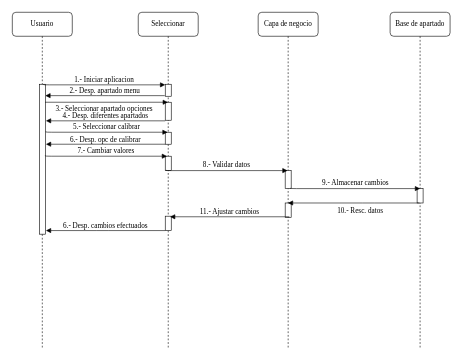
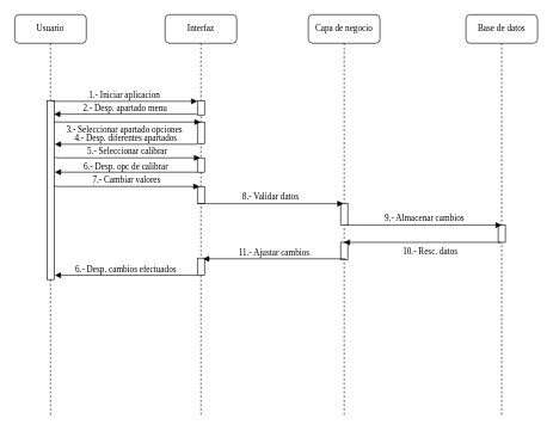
- <mxCell id="2" value="Seleccionar" style="shape=umlLifeline;perimeter=lifelinePerimeter;whiteSpace=wrap;html=1;container=1;collapsible=0;recursiveResize=0;outlineConnect=0;rounded=1;shadow=0;comic=0;labelBackgroundColor=none;strokeWidth=1;fontFamily=Verdana;fontSize=12;align=center;" vertex="1" parent="1"><mxGeometry x="230" y="20" width="100" height="560" as="geometry" /></mxCell>
+ <mxCell id="2" value="Interfaz" style="shape=umlLifeline;perimeter=lifelinePerimeter;whiteSpace=wrap;html=1;container=1;collapsible=0;recursiveResize=0;outlineConnect=0;rounded=1;shadow=0;comic=0;labelBackgroundColor=none;strokeWidth=1;fontFamily=Verdana;fontSize=12;align=center;" vertex="1" parent="1"><mxGeometry x="230" y="20" width="100" height="560" as="geometry" /></mxCell>
- <mxCell id="10" value="Base de apartado" style="shape=umlLifeline;perimeter=lifelinePerimeter;whiteSpace=wrap;html=1;container=1;collapsible=0;recursiveResize=0;outlineConnect=0;rounded=1;shadow=0;comic=0;labelBackgroundColor=none;strokeWidth=1;fontFamily=Verdana;fontSize=12;align=center;" vertex="1" parent="1"><mxGeometry x="650" y="20" width="100" height="560" as="geometry" /></mxCell>
+ <mxCell id="10" value="Base de datos" style="shape=umlLifeline;perimeter=lifelinePerimeter;whiteSpace=wrap;html=1;container=1;collapsible=0;recursiveResize=0;outlineConnect=0;rounded=1;shadow=0;comic=0;labelBackgroundColor=none;strokeWidth=1;fontFamily=Verdana;fontSize=12;align=center;" vertex="1" parent="1"><mxGeometry x="650" y="20" width="100" height="560" as="geometry" /></mxCell>
